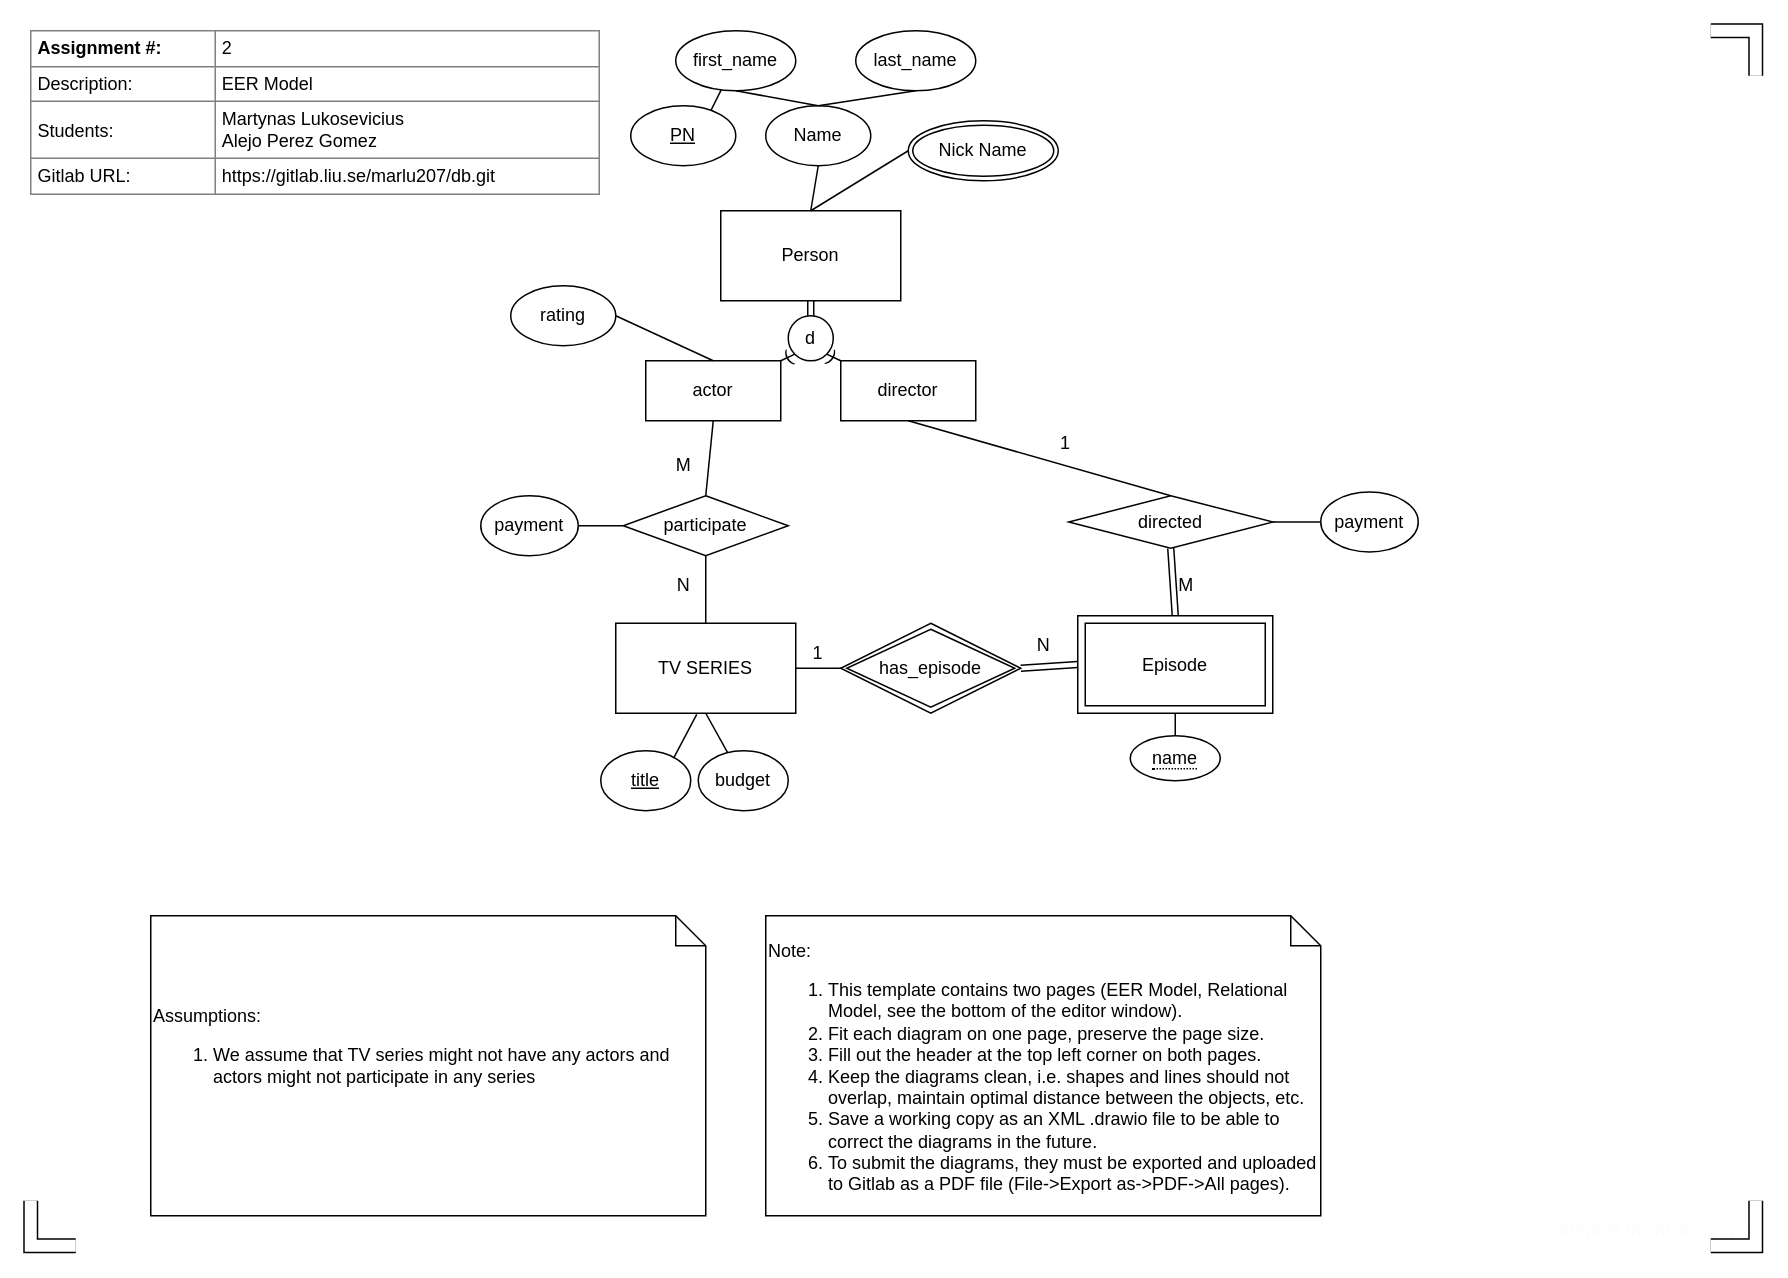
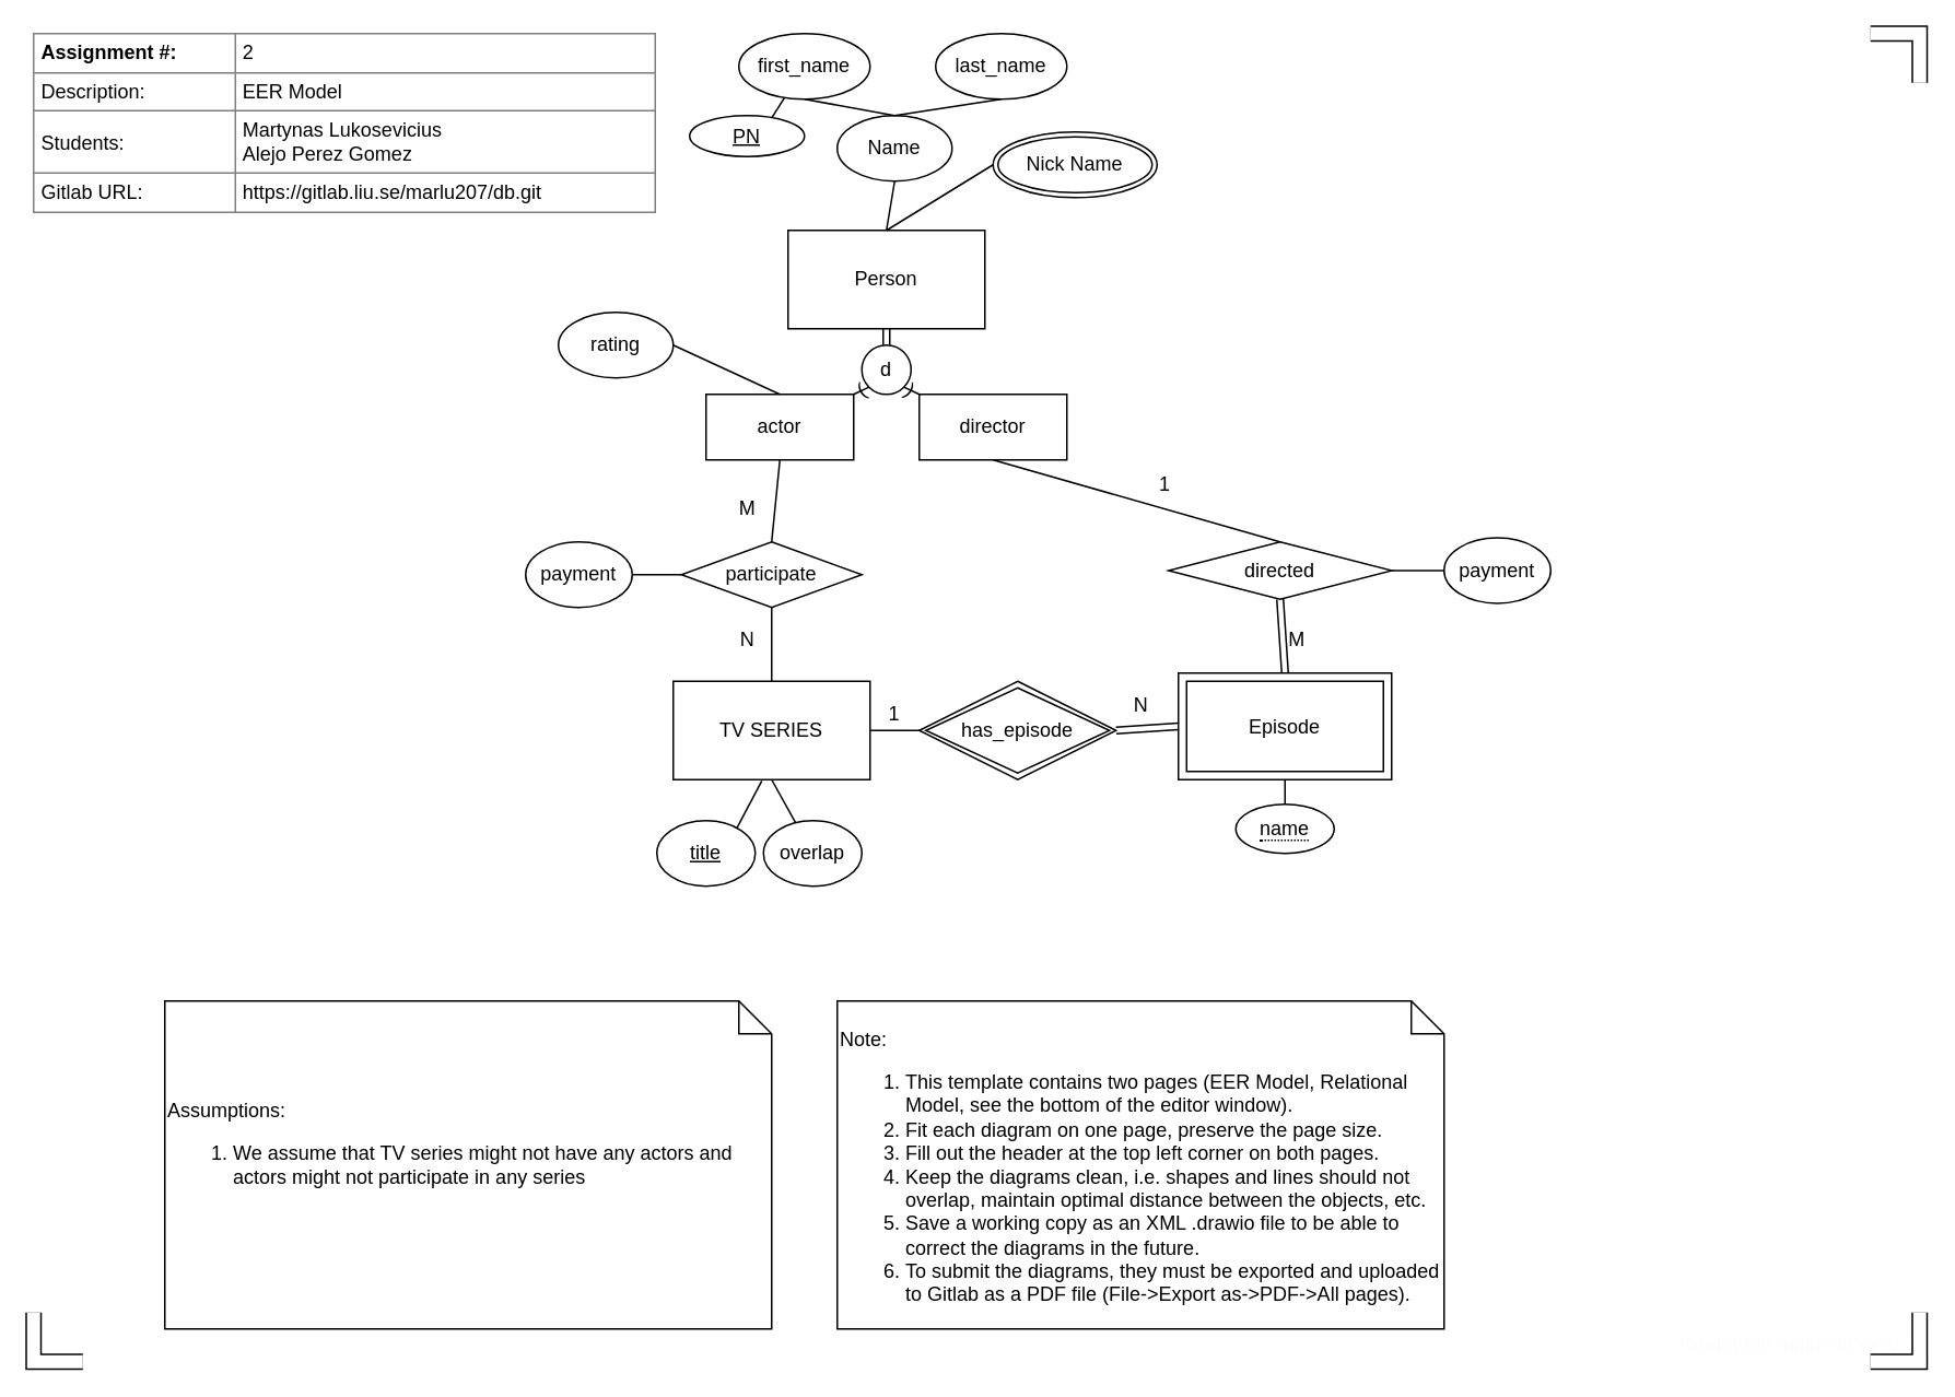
- <mxCell id="20" value="&lt;u&gt;PN&lt;/u&gt;" style="ellipse;whiteSpace=wrap;html=1;shadow=0;" vertex="1" parent="1"><mxGeometry x="420" y="70" width="70" height="40" as="geometry" /></mxCell>
+ <mxCell id="20" value="&lt;u&gt;PN&lt;/u&gt;" style="ellipse;whiteSpace=wrap;html=1;shadow=0;" vertex="1" parent="1"><mxGeometry x="420" y="70" width="70" height="25" as="geometry" /></mxCell>
- <mxCell id="13" value="budget" style="ellipse;whiteSpace=wrap;html=1;" vertex="1" parent="1"><mxGeometry x="465" y="500" width="60" height="40" as="geometry" /></mxCell>
+ <mxCell id="13" value="overlap" style="ellipse;whiteSpace=wrap;html=1;" vertex="1" parent="1"><mxGeometry x="465" y="500" width="60" height="40" as="geometry" /></mxCell>
